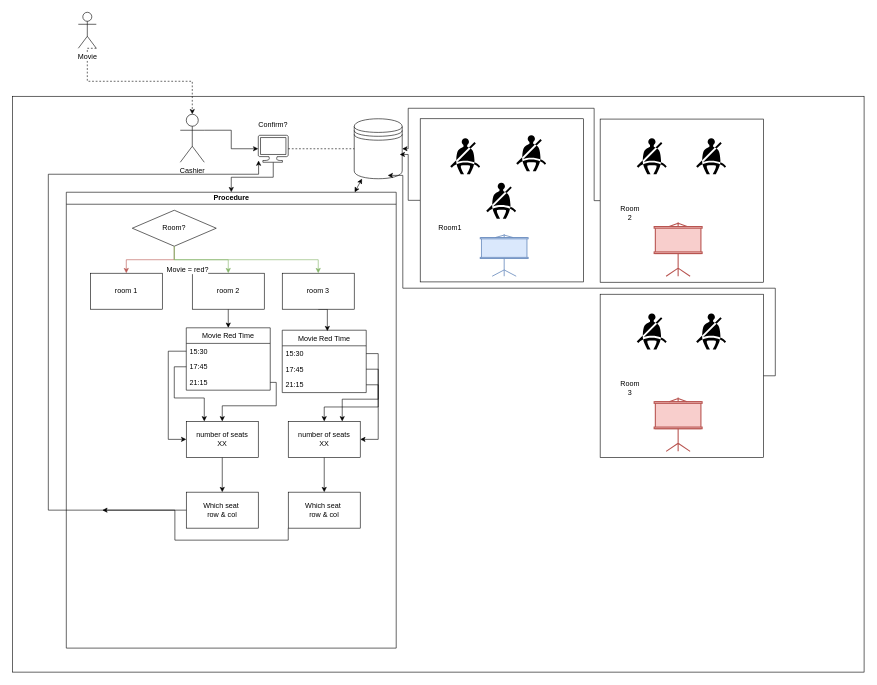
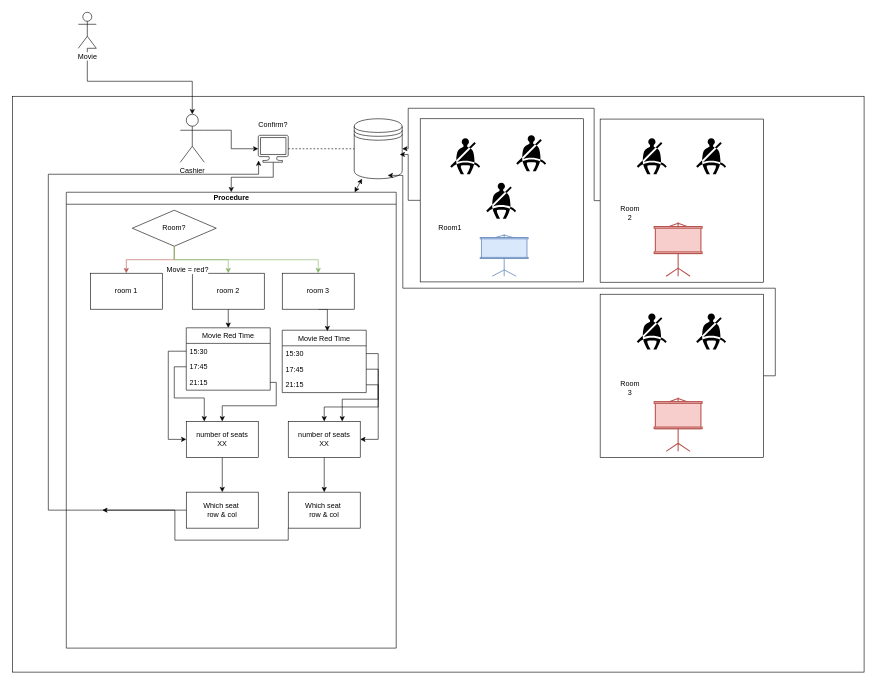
- <mxCell id="63" style="edgeStyle=orthogonalEdgeStyle;rounded=0;orthogonalLoop=1;jettySize=auto;html=1;exitX=1;exitY=1;exitDx=0;exitDy=0;exitPerimeter=0;dashed=1;" parent="1" source="64" target="4" edge="1"><mxGeometry relative="1" as="geometry"><Array as="points"><mxPoint x="145" y="80" /><mxPoint x="145" y="135" /><mxPoint x="320" y="135" /></Array></mxGeometry></mxCell>
+ <mxCell id="63" style="edgeStyle=orthogonalEdgeStyle;rounded=0;orthogonalLoop=1;jettySize=auto;html=1;exitX=1;exitY=1;exitDx=0;exitDy=0;exitPerimeter=0;" parent="1" source="64" target="4" edge="1"><mxGeometry relative="1" as="geometry"><Array as="points"><mxPoint x="145" y="80" /><mxPoint x="145" y="135" /><mxPoint x="320" y="135" /></Array></mxGeometry></mxCell>
